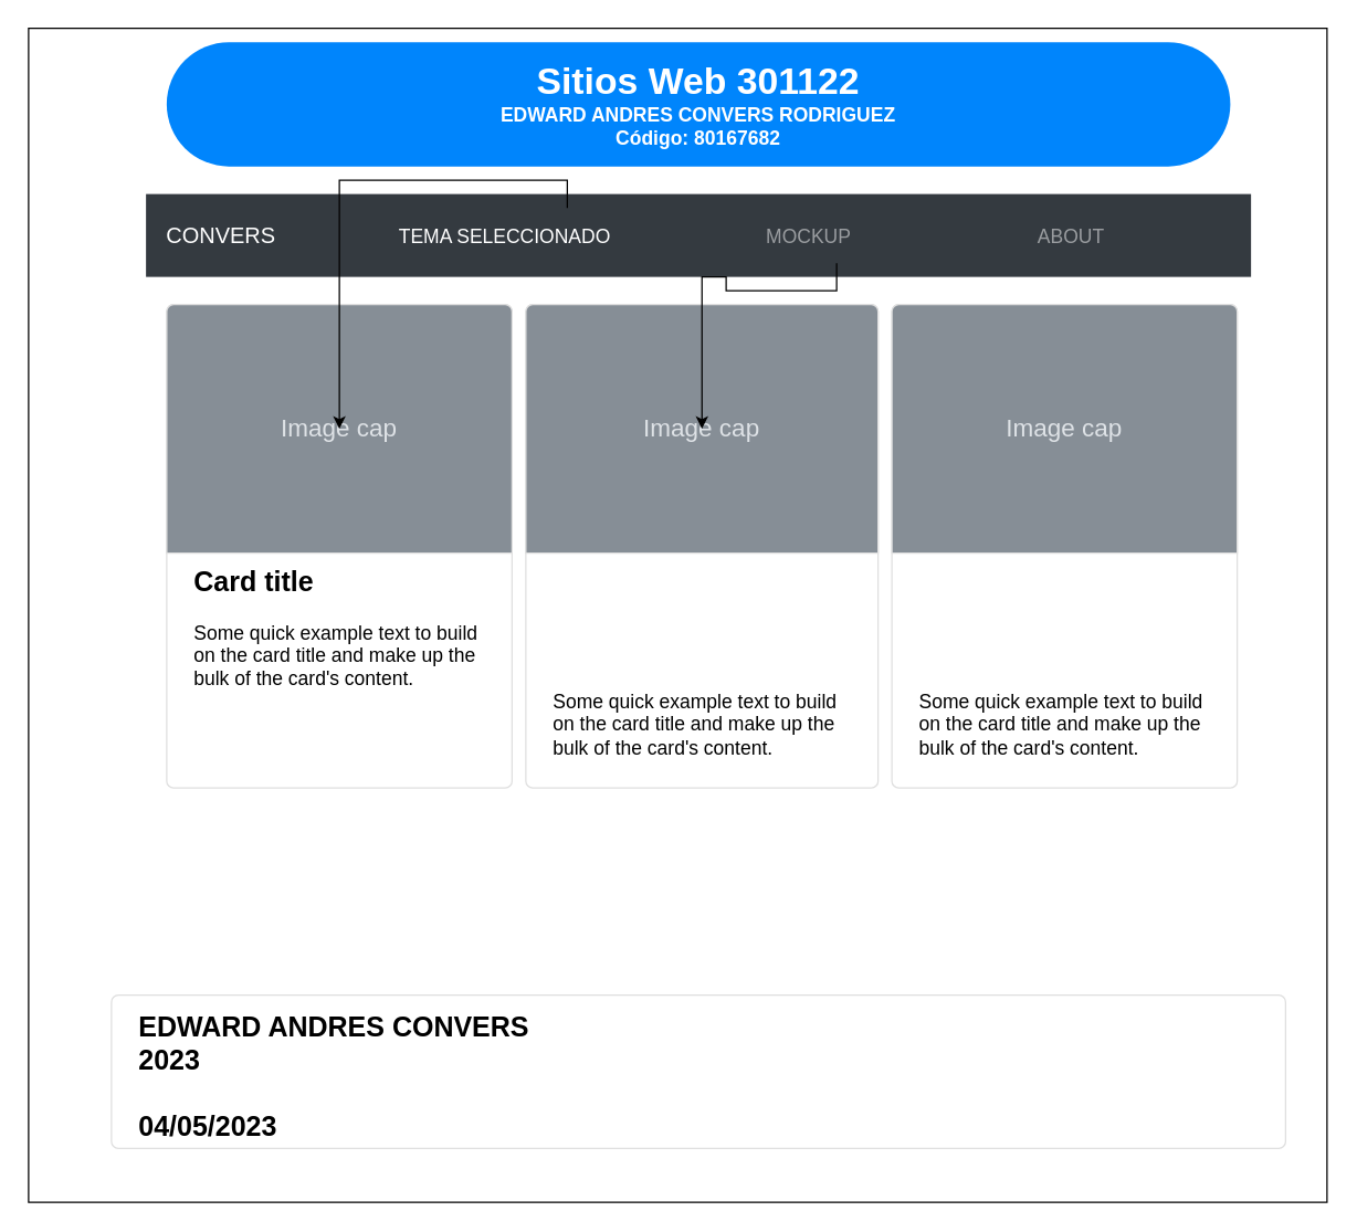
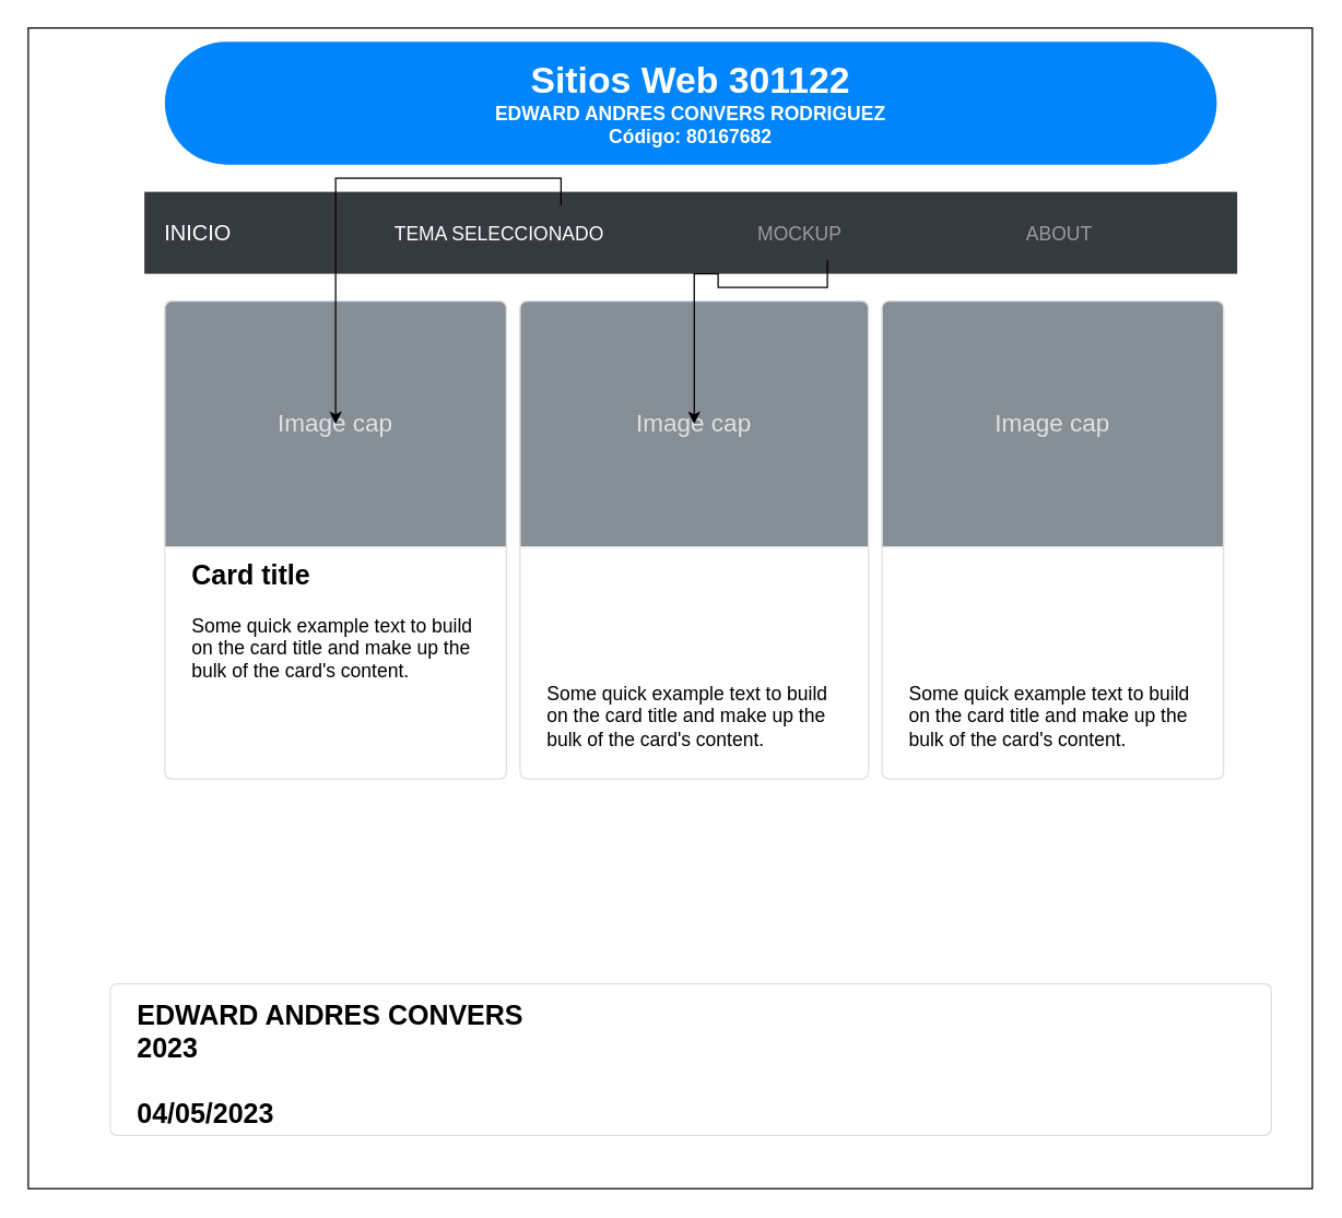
- <mxCell id="4" value="CONVERS" style="html=1;shadow=0;dashed=0;fillColor=#343A40;strokeColor=none;fontSize=16;fontColor=#ffffff;align=left;spacing=15;" vertex="1" parent="1"><mxGeometry x="105" y="140" width="800" height="60" as="geometry" /></mxCell>
+ <mxCell id="4" value="INICIO" style="html=1;shadow=0;dashed=0;fillColor=#343A40;strokeColor=none;fontSize=16;fontColor=#ffffff;align=left;spacing=15;" vertex="1" parent="1"><mxGeometry x="105" y="140" width="800" height="60" as="geometry" /></mxCell>
